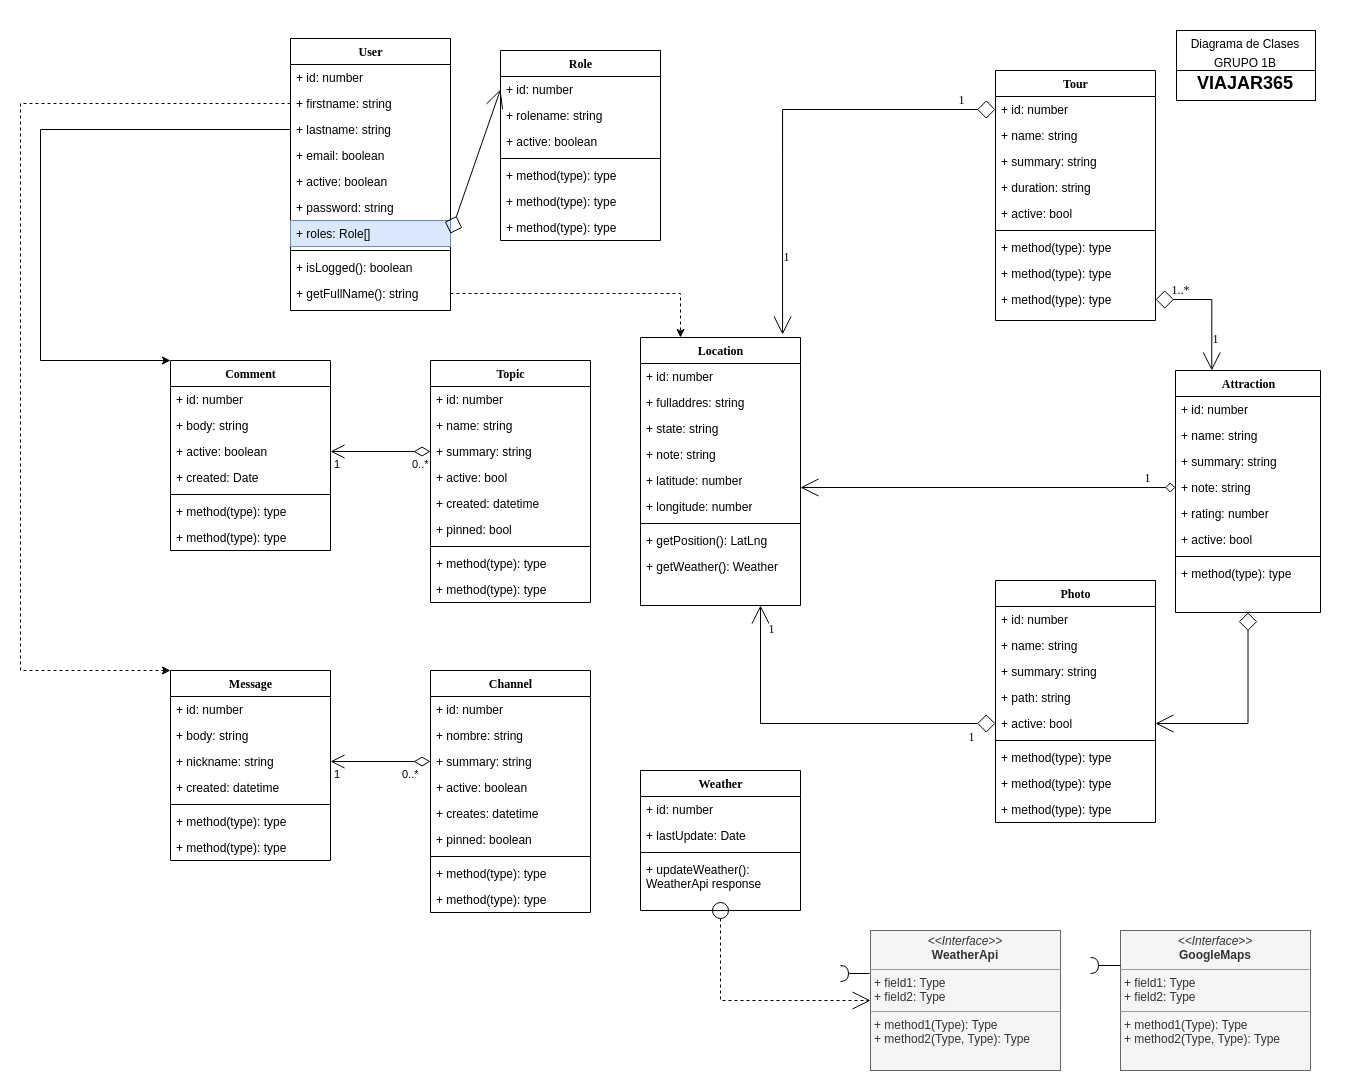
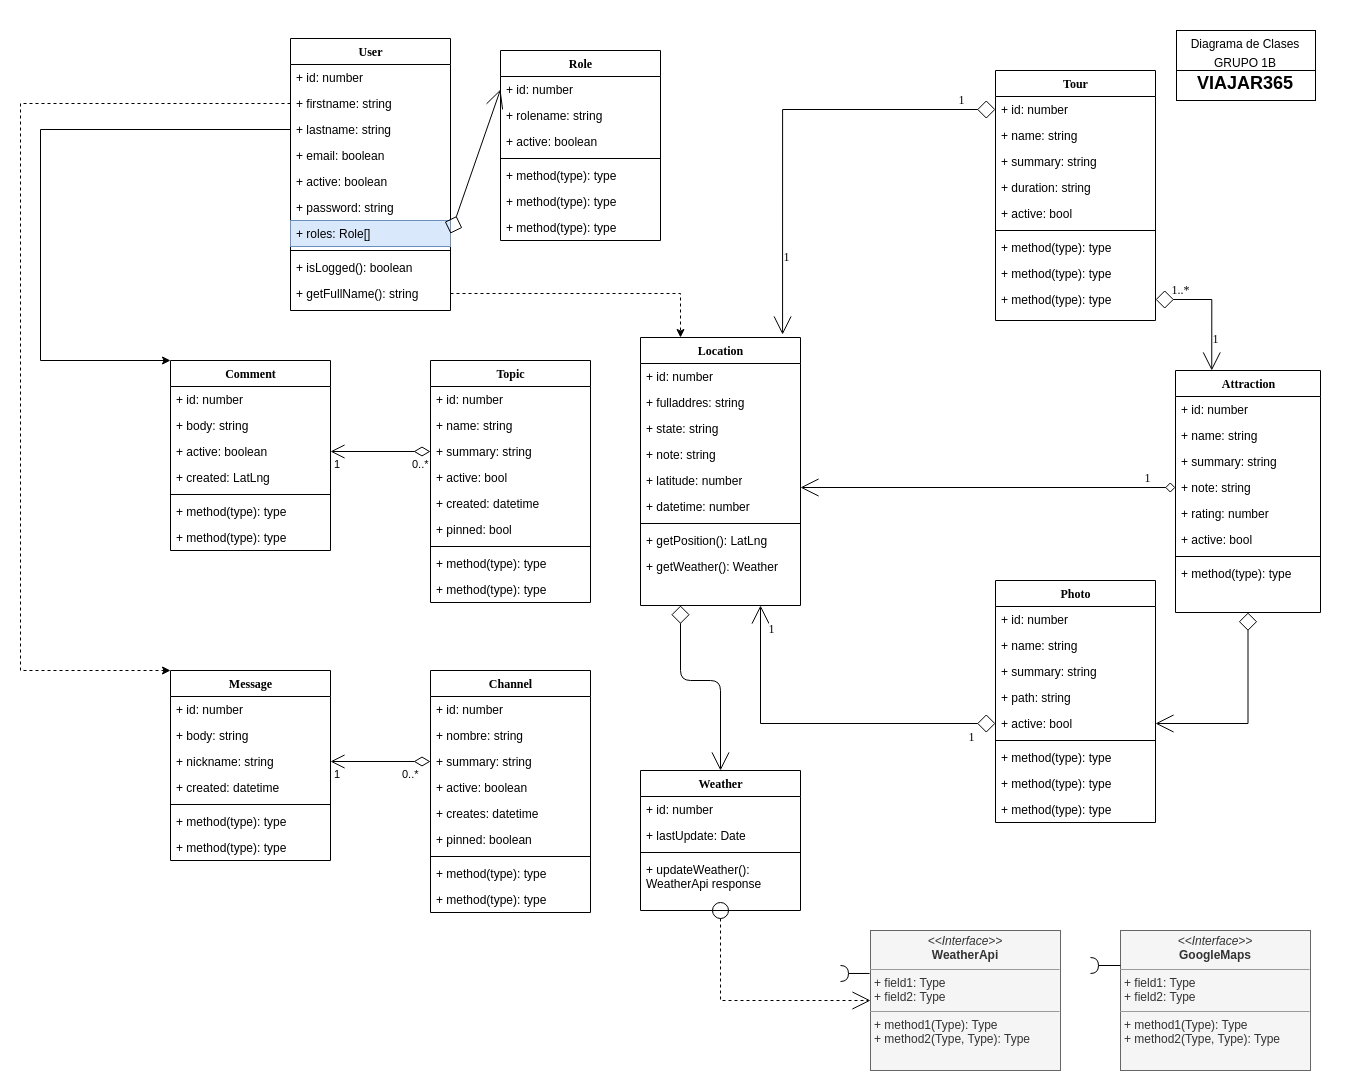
- <mxCell id="75" value="+ created: Date" style="text;html=1;strokeColor=none;fillColor=none;align=left;verticalAlign=top;spacingLeft=4;spacingRight=4;whiteSpace=wrap;overflow=hidden;rotatable=0;points=[[0,0.5],[1,0.5]];portConstraint=eastwest;" parent="71" vertex="1"><mxGeometry y="104" width="160" height="26" as="geometry" /></mxCell>
+ <mxCell id="75" value="+ created: LatLng" style="text;html=1;strokeColor=none;fillColor=none;align=left;verticalAlign=top;spacingLeft=4;spacingRight=4;whiteSpace=wrap;overflow=hidden;rotatable=0;points=[[0,0.5],[1,0.5]];portConstraint=eastwest;" parent="71" vertex="1"><mxGeometry y="104" width="160" height="26" as="geometry" /></mxCell>
- <mxCell id="37" value="+ longitude: number" style="text;html=1;strokeColor=none;fillColor=none;align=left;verticalAlign=top;spacingLeft=4;spacingRight=4;whiteSpace=wrap;overflow=hidden;rotatable=0;points=[[0,0.5],[1,0.5]];portConstraint=eastwest;" parent="31" vertex="1"><mxGeometry y="156" width="160" height="26" as="geometry" /></mxCell>
+ <mxCell id="37" value="+ datetime: number" style="text;html=1;strokeColor=none;fillColor=none;align=left;verticalAlign=top;spacingLeft=4;spacingRight=4;whiteSpace=wrap;overflow=hidden;rotatable=0;points=[[0,0.5],[1,0.5]];portConstraint=eastwest;" parent="31" vertex="1"><mxGeometry y="156" width="160" height="26" as="geometry" /></mxCell>
+ <mxCell id="90" value="" style="endArrow=diamond;html=1;startArrow=open;startFill=0;targetPerimeterSpacing=0;endSize=16;startSize=16;endFill=0;edgeStyle=orthogonalEdgeStyle;exitX=0.5;exitY=0;exitDx=0;exitDy=0;entryX=0.25;entryY=1;entryDx=0;entryDy=0;" parent="1" source="61" target="31" edge="1"><mxGeometry width="50" height="50" relative="1" as="geometry"><mxPoint x="440" y="540" as="sourcePoint" /><mxPoint x="640" y="540" as="targetPoint" /><Array as="points"><mxPoint x="720" y="680" /><mxPoint x="680" y="680" /></Array></mxGeometry></mxCell>
